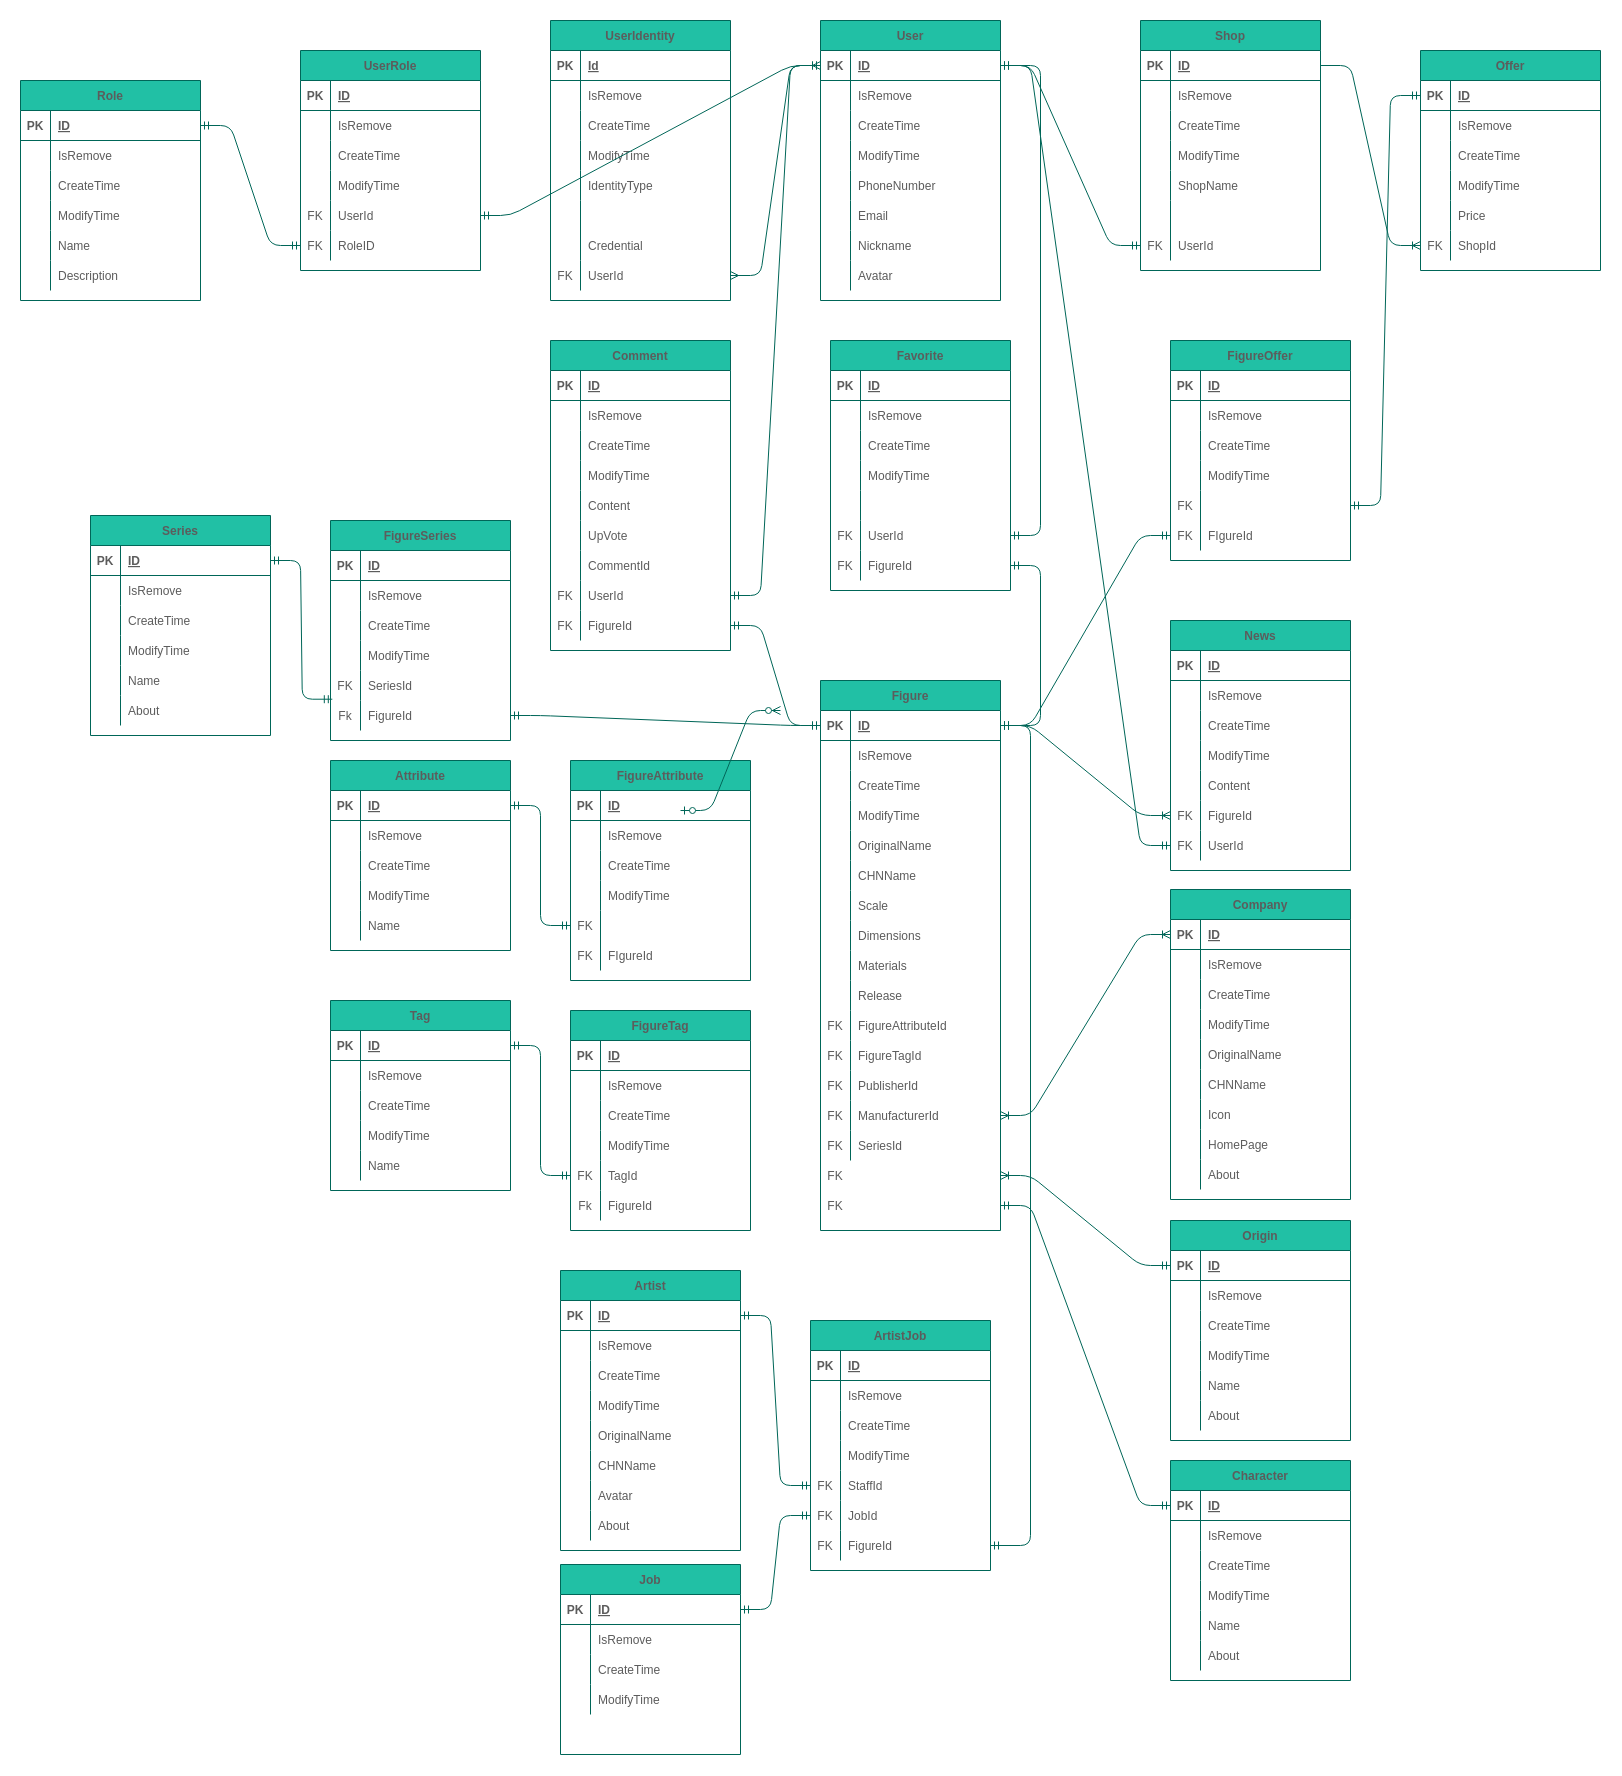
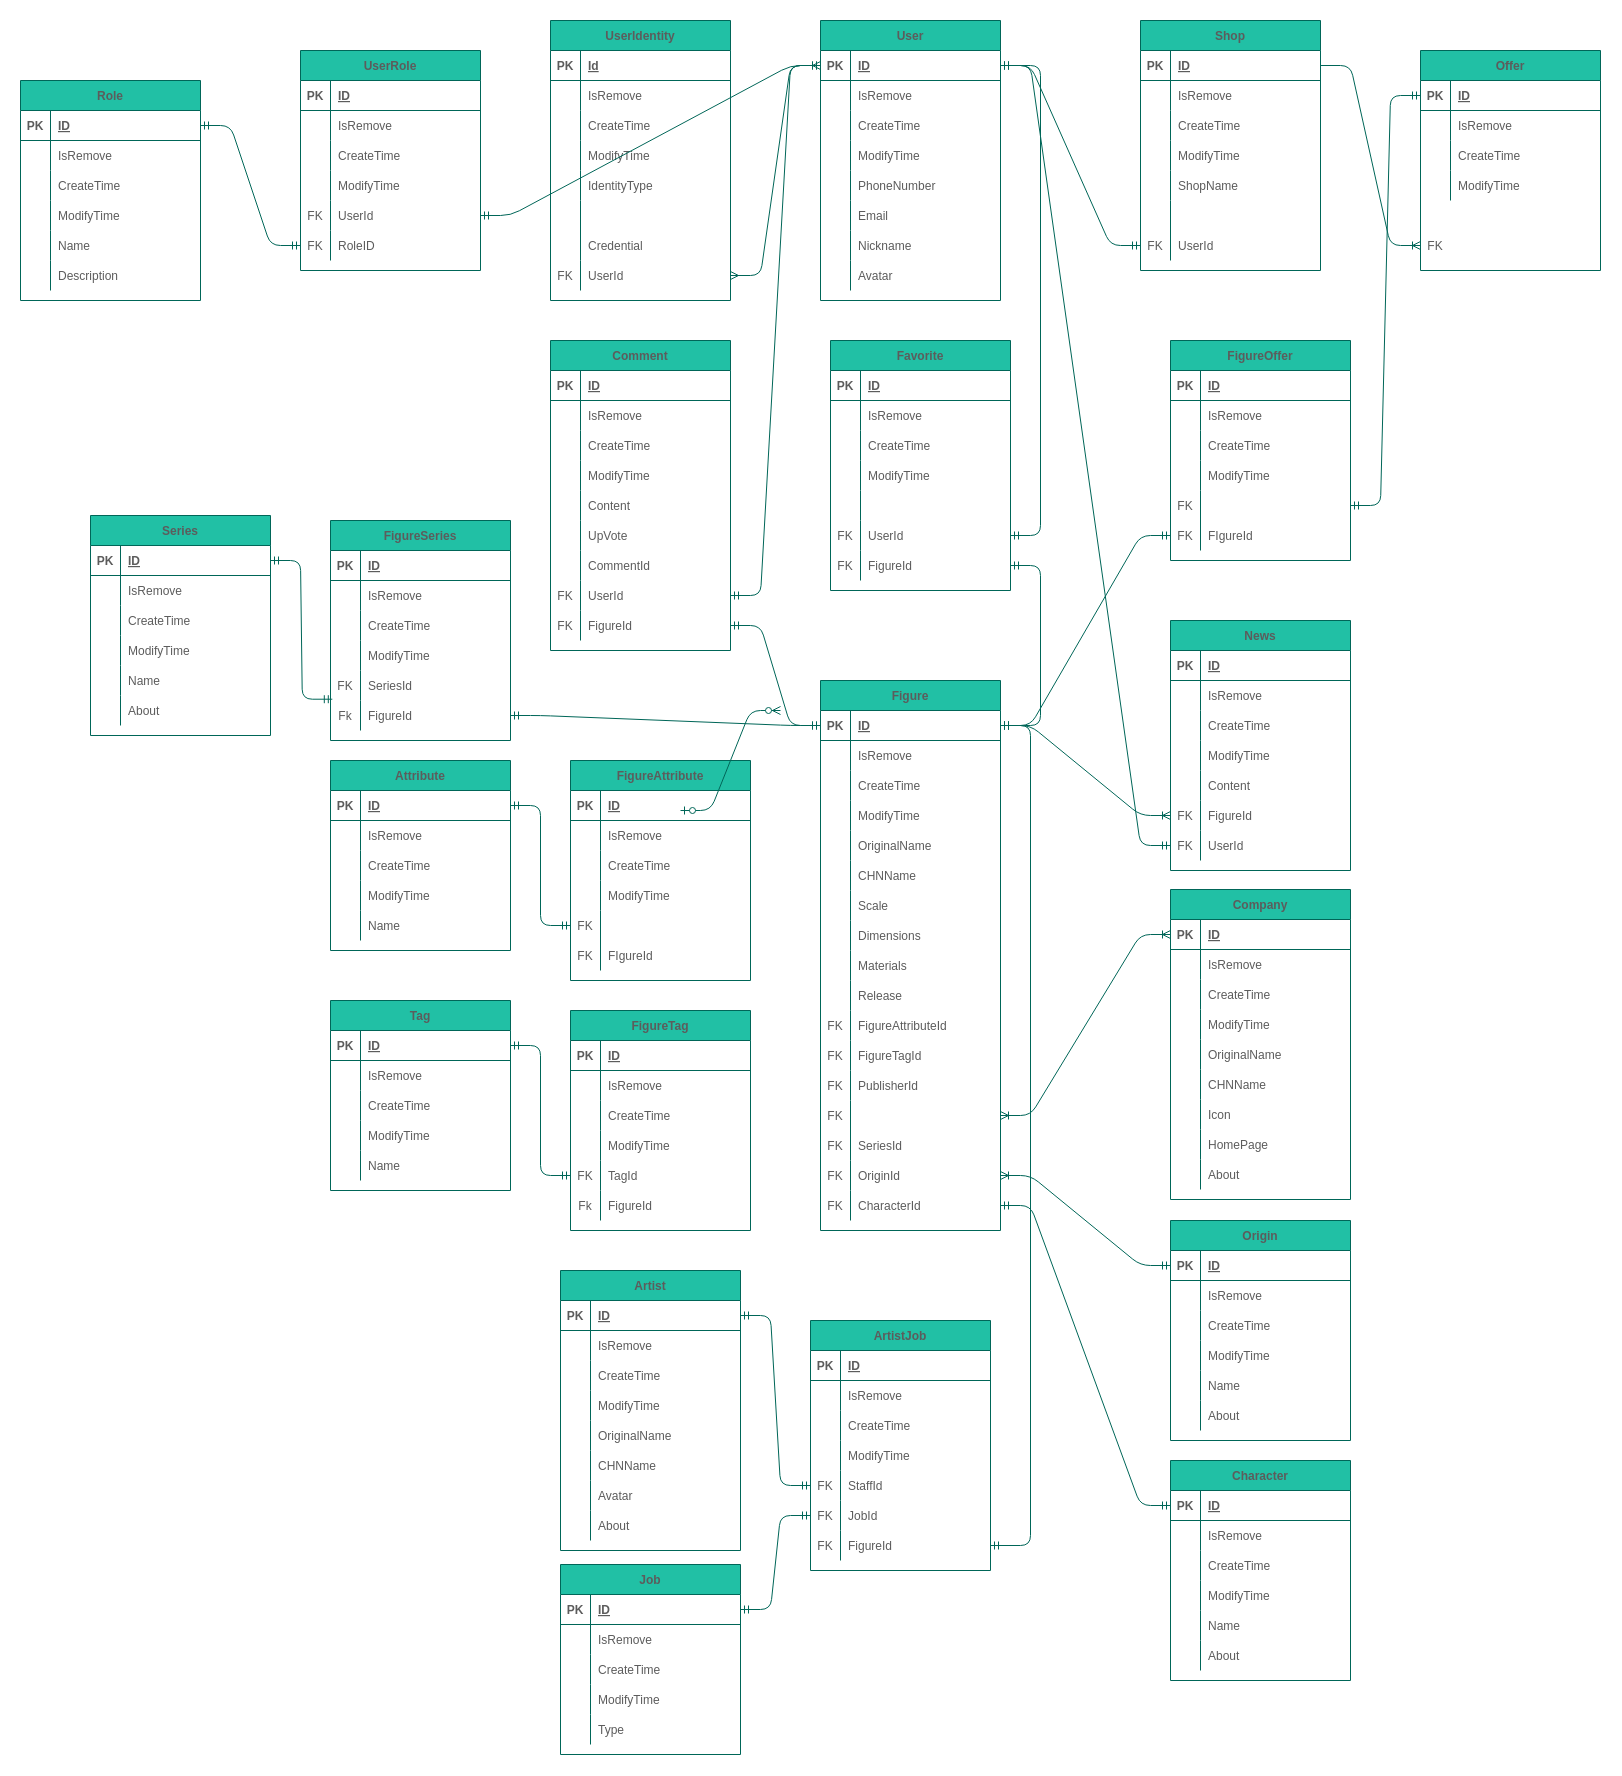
- <mxCell id="137" value="Price" style="shape=partialRectangle;connectable=0;fillColor=none;top=0;left=0;bottom=0;right=0;align=left;spacingLeft=6;overflow=hidden;strokeColor=#006658;fontColor=#5C5C5C;" vertex="1" parent="135"><mxGeometry x="30" width="150" height="30" as="geometry" /></mxCell>
- <mxCell id="140" value="ShopId" style="shape=partialRectangle;connectable=0;fillColor=none;top=0;left=0;bottom=0;right=0;align=left;spacingLeft=6;overflow=hidden;strokeColor=#006658;fontColor=#5C5C5C;" vertex="1" parent="138"><mxGeometry x="30" width="150" height="30" as="geometry" /></mxCell>
- <mxCell id="211" value="ManufacturerId" style="shape=partialRectangle;connectable=0;fillColor=none;top=0;left=0;bottom=0;right=0;align=left;spacingLeft=6;overflow=hidden;strokeColor=#006658;fontColor=#5C5C5C;" vertex="1" parent="209"><mxGeometry x="30" width="150" height="30" as="geometry" /></mxCell>
+ <mxCell id="217" value="OriginId" style="shape=partialRectangle;connectable=0;fillColor=none;top=0;left=0;bottom=0;right=0;align=left;spacingLeft=6;overflow=hidden;strokeColor=#006658;fontColor=#5C5C5C;" vertex="1" parent="215"><mxGeometry x="30" width="150" height="30" as="geometry" /></mxCell>
+ <mxCell id="220" value="CharacterId" style="shape=partialRectangle;connectable=0;fillColor=none;top=0;left=0;bottom=0;right=0;align=left;spacingLeft=6;overflow=hidden;strokeColor=#006658;fontColor=#5C5C5C;" vertex="1" parent="218"><mxGeometry x="30" width="150" height="30" as="geometry" /></mxCell>
+ <mxCell id="343" value="Type" style="shape=partialRectangle;connectable=0;fillColor=none;top=0;left=0;bottom=0;right=0;align=left;spacingLeft=6;overflow=hidden;strokeColor=#006658;fontColor=#5C5C5C;" vertex="1" parent="341"><mxGeometry x="30" width="150" height="30" as="geometry" /></mxCell>
